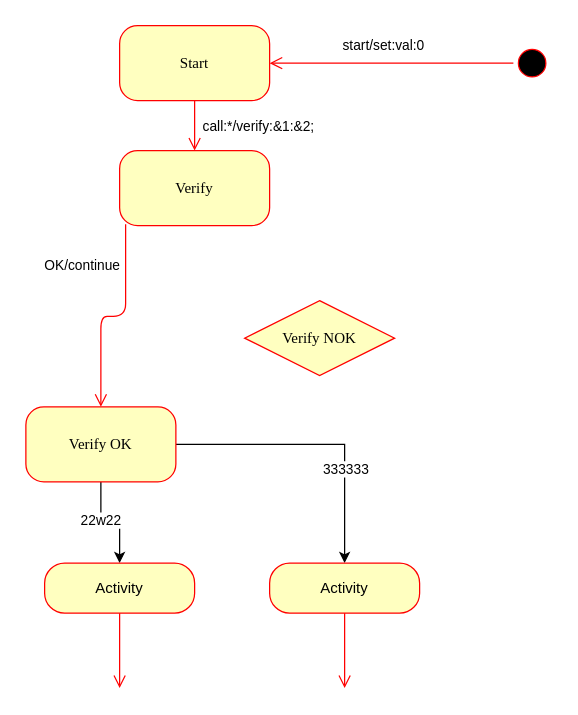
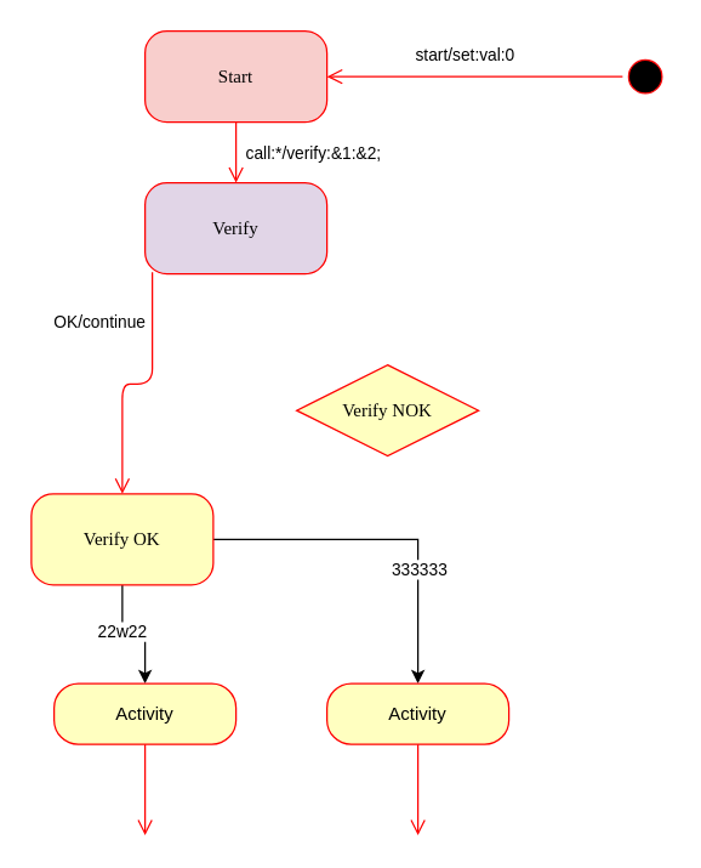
- <mxCell id="3" value="Start&lt;br&gt;" style="rounded=1;whiteSpace=wrap;html=1;arcSize=24;fillColor=#ffffc0;strokeColor=#ff0000;shadow=0;comic=0;labelBackgroundColor=none;fontFamily=Verdana;fontSize=12;fontColor=#000000;align=center;" parent="1" vertex="1"><mxGeometry x="95" y="20" width="120" height="60" as="geometry" /></mxCell>
+ <mxCell id="3" value="Start&lt;br&gt;" style="rounded=1;whiteSpace=wrap;html=1;arcSize=24;fillColor=#f8cecc;strokeColor=#ff0000;shadow=0;comic=0;labelBackgroundColor=none;fontFamily=Verdana;fontSize=12;fontColor=#000000;align=center;" parent="1" vertex="1"><mxGeometry x="95" y="20" width="120" height="60" as="geometry" /></mxCell>
- <mxCell id="4" value="Verify" style="rounded=1;whiteSpace=wrap;html=1;arcSize=24;fillColor=#ffffc0;strokeColor=#ff0000;shadow=0;comic=0;labelBackgroundColor=none;fontFamily=Verdana;fontSize=12;fontColor=#000000;align=center;" parent="1" vertex="1"><mxGeometry x="95" y="120" width="120" height="60" as="geometry" /></mxCell>
+ <mxCell id="4" value="Verify" style="rounded=1;whiteSpace=wrap;html=1;arcSize=24;fillColor=#e1d5e7;strokeColor=#ff0000;shadow=0;comic=0;labelBackgroundColor=none;fontFamily=Verdana;fontSize=12;fontColor=#000000;align=center;" parent="1" vertex="1"><mxGeometry x="95" y="120" width="120" height="60" as="geometry" /></mxCell>
